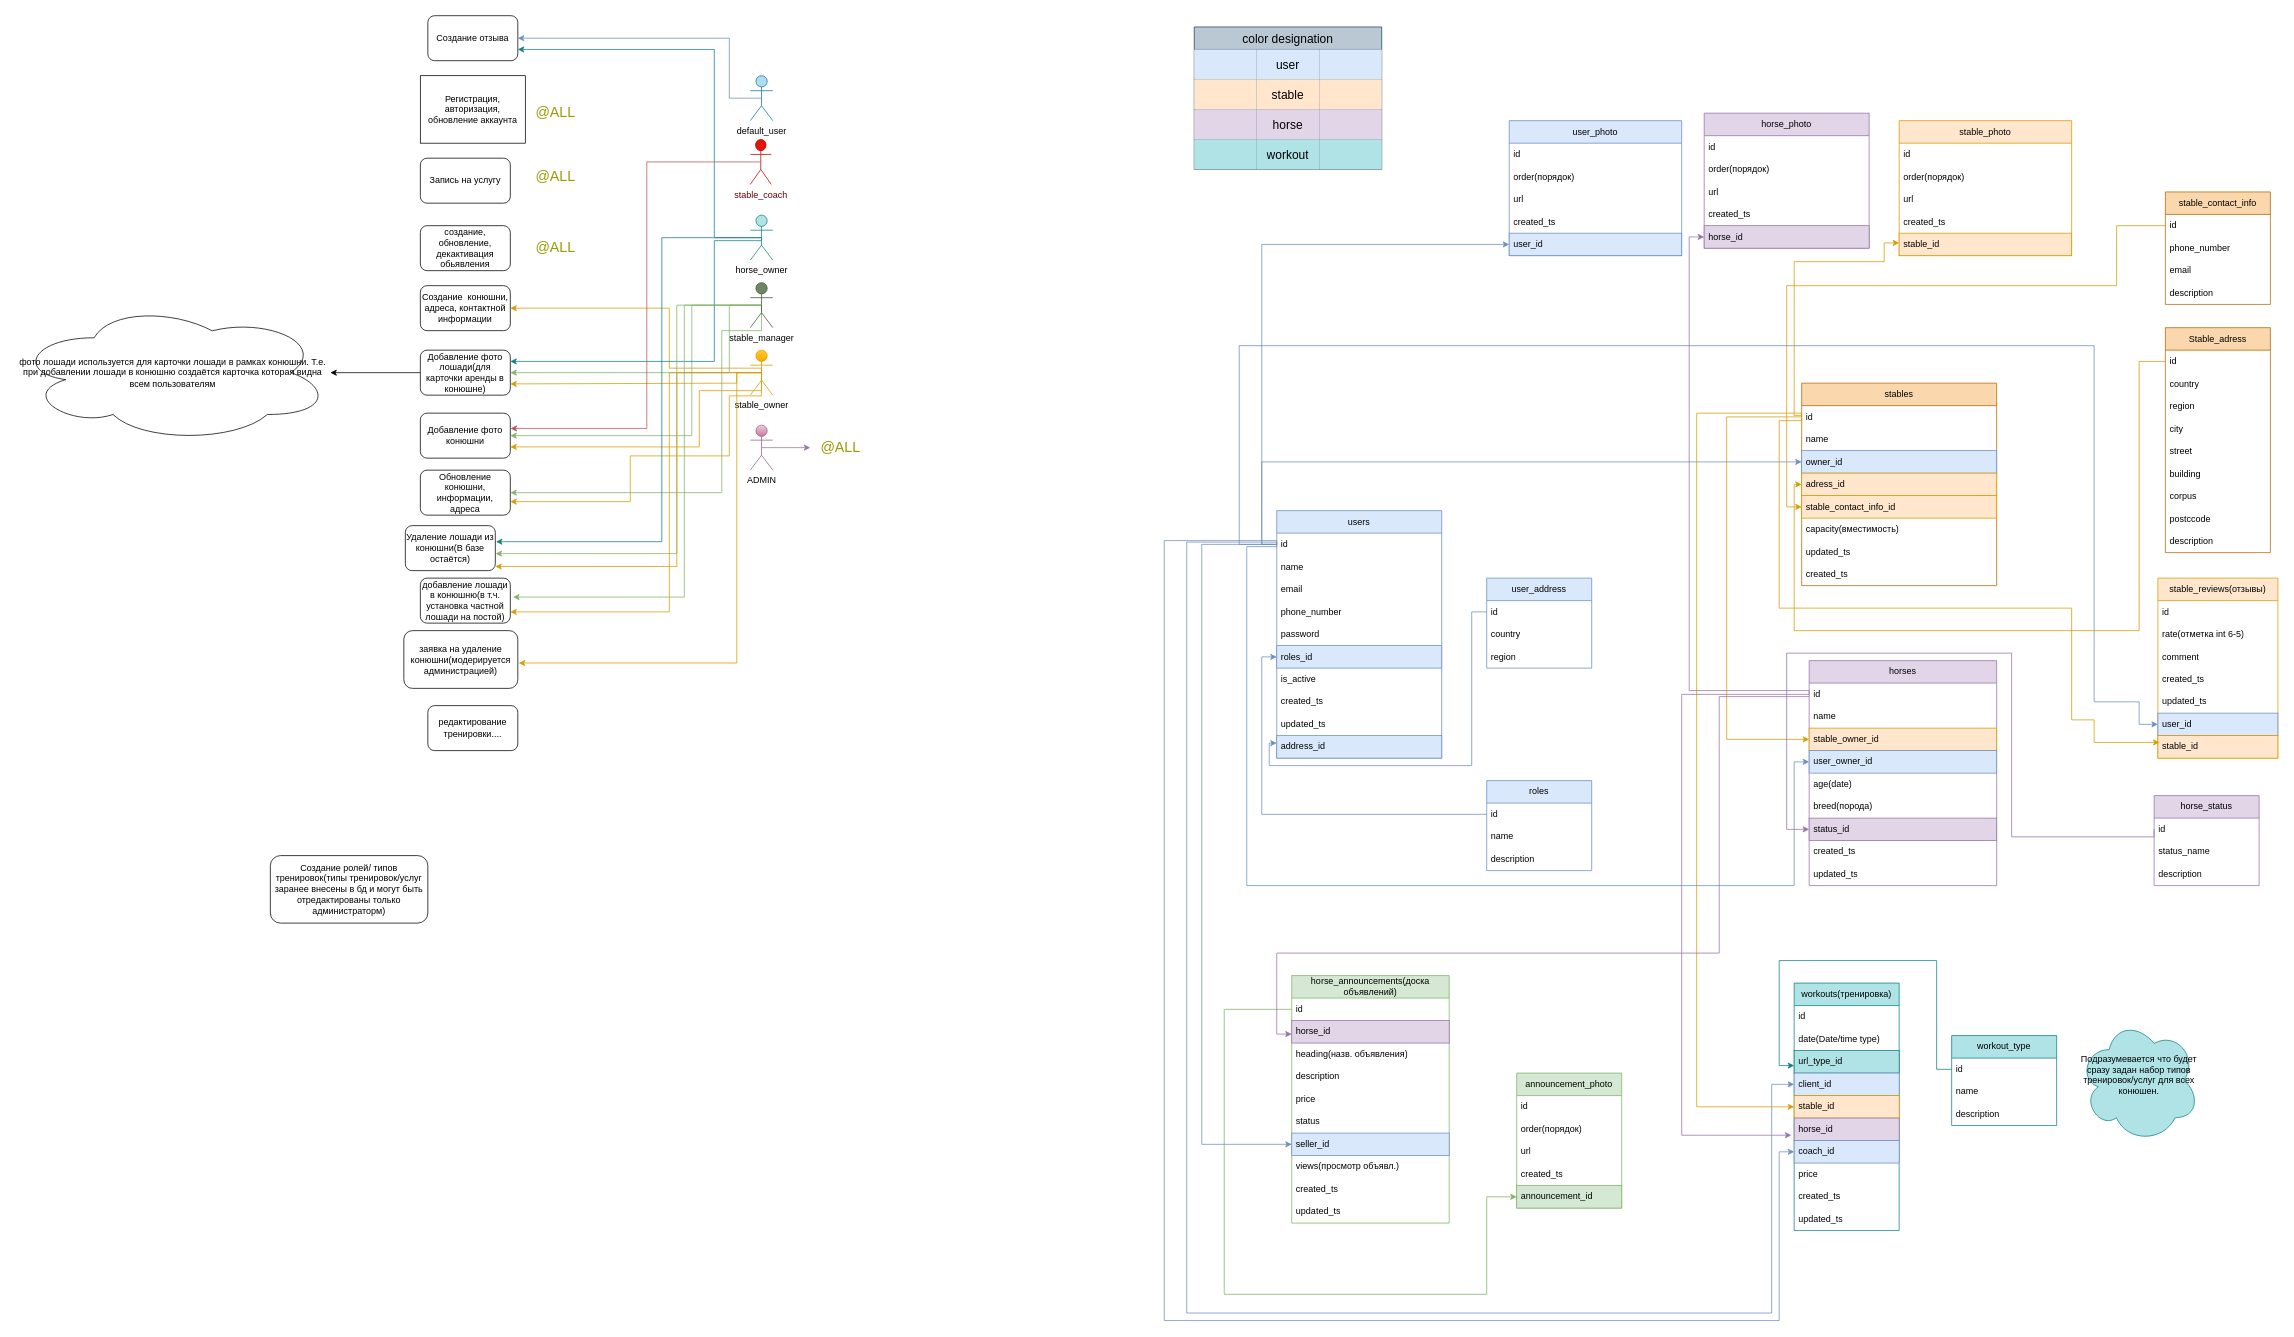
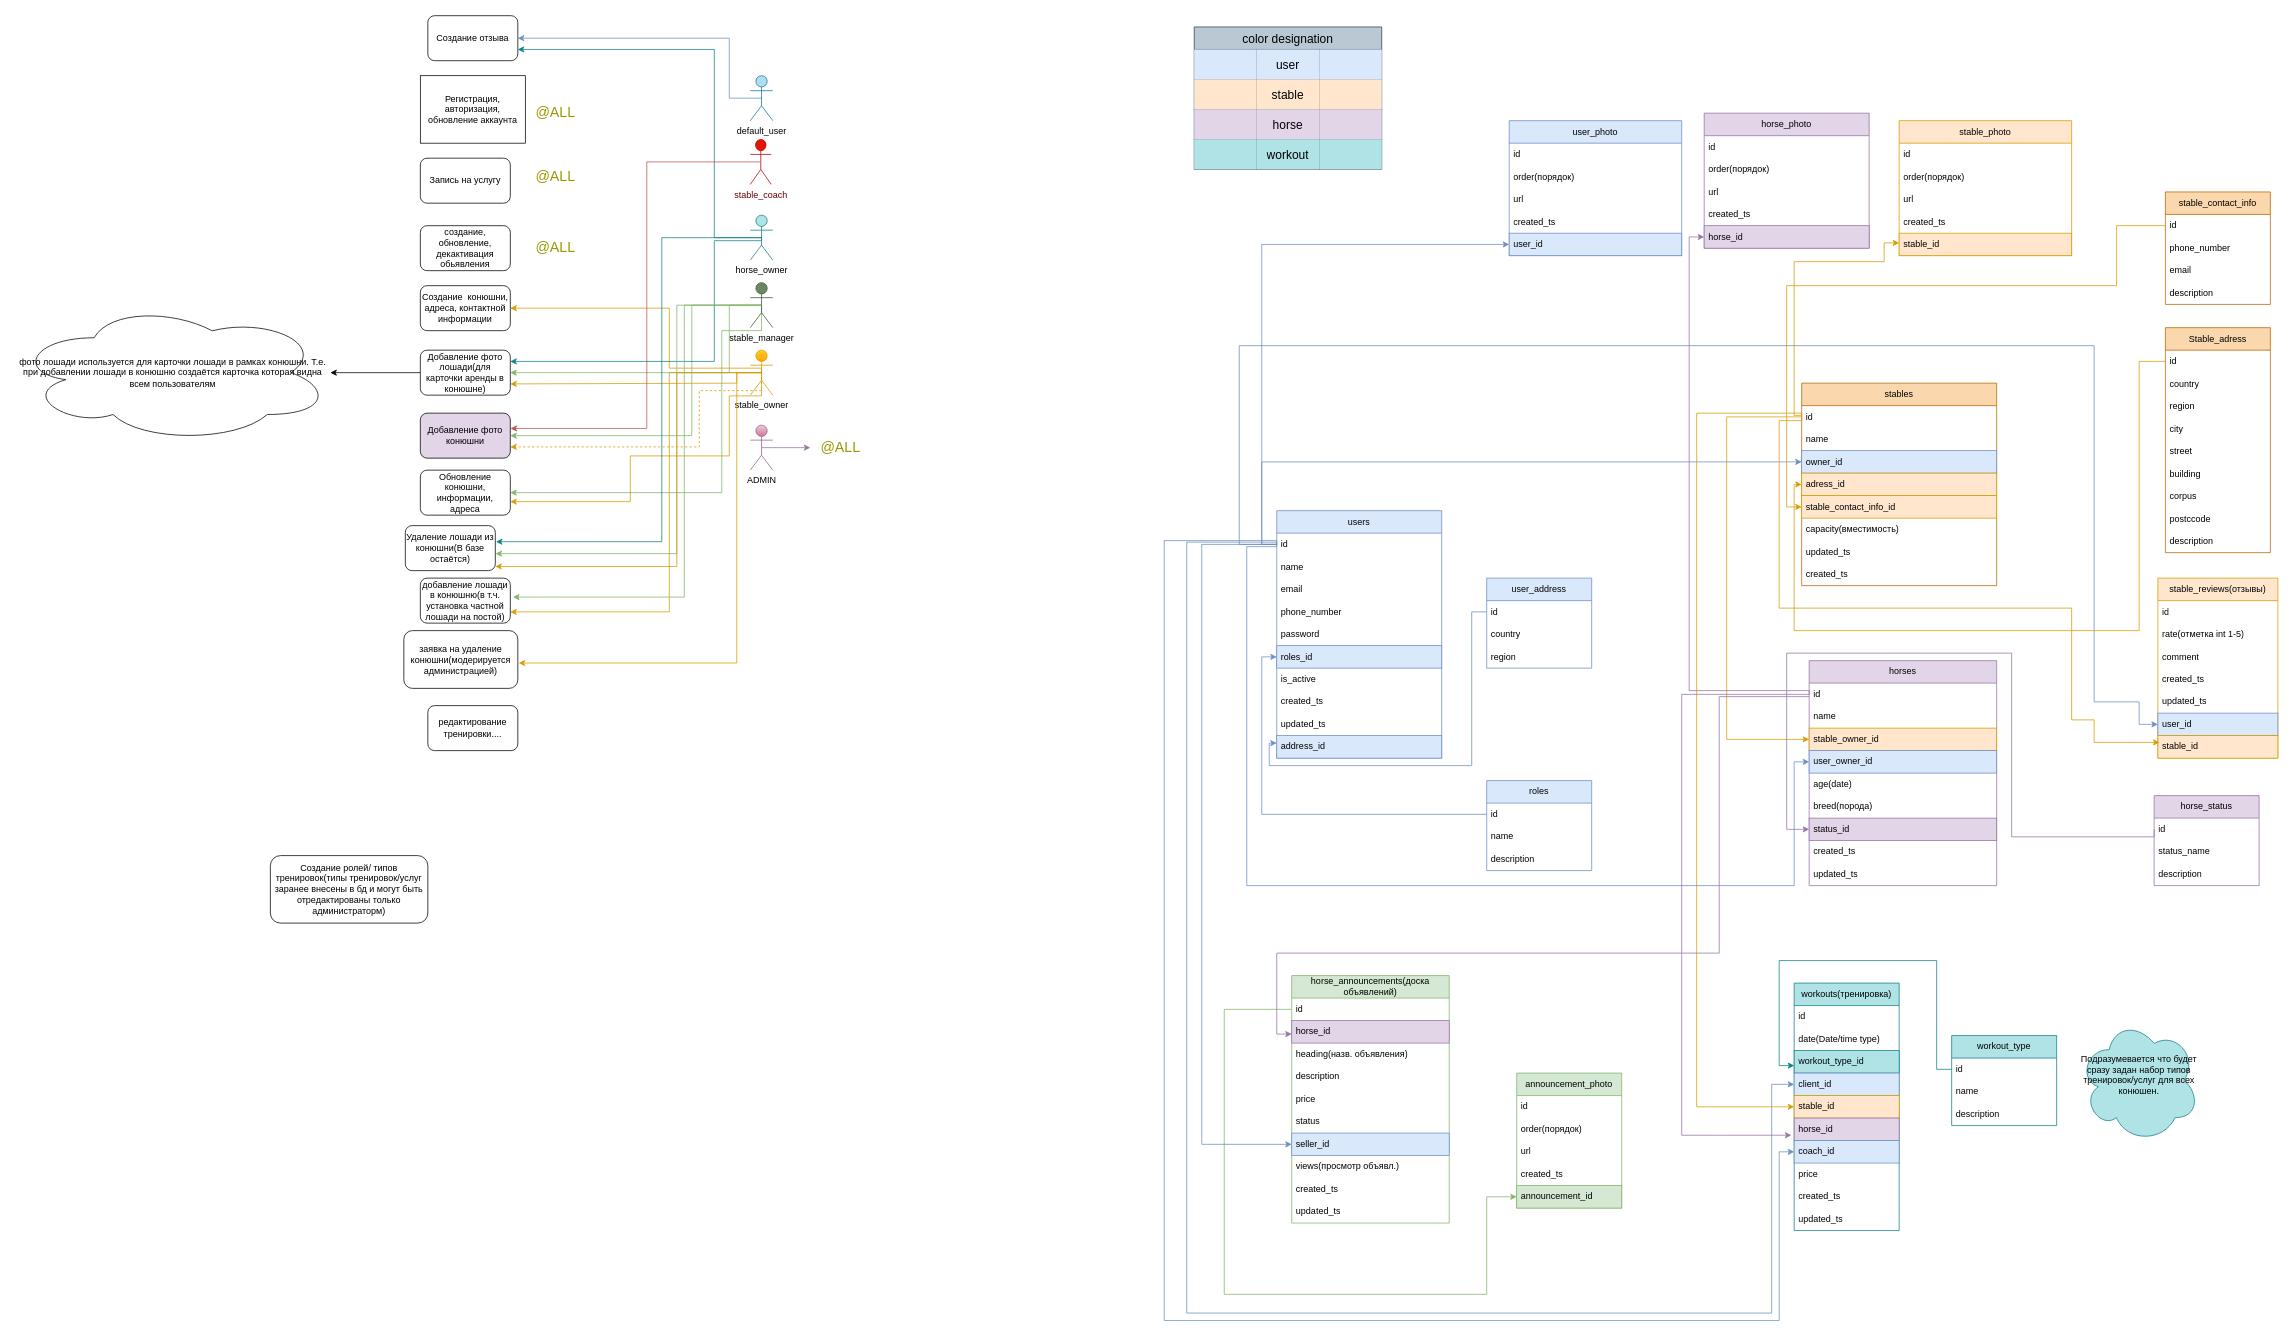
- <mxCell id="188" value="Добавление фото конюшни" style="rounded=1;whiteSpace=wrap;html=1;" parent="1" vertex="1"><mxGeometry x="560" y="550" width="120" height="60" as="geometry" /></mxCell>
+ <mxCell id="188" value="Добавление фото конюшни" style="rounded=1;whiteSpace=wrap;html=1;fillColor=#e1d5e7;" parent="1" vertex="1"><mxGeometry x="560" y="550" width="120" height="60" as="geometry" /></mxCell>
- <mxCell id="113" style="edgeStyle=orthogonalEdgeStyle;rounded=0;orthogonalLoop=1;jettySize=auto;html=1;exitX=0.5;exitY=0.5;exitDx=0;exitDy=0;exitPerimeter=0;entryX=1;entryY=0.75;entryDx=0;entryDy=0;fillColor=#ffe6cc;strokeColor=#d79b00;" parent="1" source="117" target="188" edge="1"><mxGeometry relative="1" as="geometry"><Array as="points"><mxPoint x="1015" y="520" /><mxPoint x="932" y="520" /><mxPoint x="932" y="595" /></Array></mxGeometry></mxCell>
+ <mxCell id="113" style="edgeStyle=orthogonalEdgeStyle;rounded=0;orthogonalLoop=1;jettySize=auto;html=1;exitX=0.5;exitY=0.5;exitDx=0;exitDy=0;exitPerimeter=0;entryX=1;entryY=0.75;entryDx=0;entryDy=0;fillColor=#ffe6cc;strokeColor=#d79b00;dashed=1;" parent="1" source="117" target="188" edge="1"><mxGeometry relative="1" as="geometry"><Array as="points"><mxPoint x="1015" y="520" /><mxPoint x="932" y="520" /><mxPoint x="932" y="595" /></Array></mxGeometry></mxCell>
- <mxCell id="156" value="rate(отметка int 6-5)" style="text;strokeColor=none;fillColor=none;align=left;verticalAlign=middle;spacingLeft=4;spacingRight=4;overflow=hidden;points=[[0,0.5],[1,0.5]];portConstraint=eastwest;rotatable=0;whiteSpace=wrap;html=1;" parent="154" vertex="1"><mxGeometry y="60" width="160" height="30" as="geometry" /></mxCell>
+ <mxCell id="156" value="rate(отметка int 1-5)" style="text;strokeColor=none;fillColor=none;align=left;verticalAlign=middle;spacingLeft=4;spacingRight=4;overflow=hidden;points=[[0,0.5],[1,0.5]];portConstraint=eastwest;rotatable=0;whiteSpace=wrap;html=1;" parent="154" vertex="1"><mxGeometry y="60" width="160" height="30" as="geometry" /></mxCell>
- <mxCell id="136" value="url_type_id" style="text;strokeColor=#0e8088;fillColor=#b0e3e6;align=left;verticalAlign=middle;spacingLeft=4;spacingRight=4;overflow=hidden;points=[[0,0.5],[1,0.5]];portConstraint=eastwest;rotatable=0;whiteSpace=wrap;html=1;" parent="133" vertex="1"><mxGeometry y="90" width="140" height="30" as="geometry" /></mxCell>
+ <mxCell id="136" value="workout_type_id" style="text;strokeColor=#0e8088;fillColor=#b0e3e6;align=left;verticalAlign=middle;spacingLeft=4;spacingRight=4;overflow=hidden;points=[[0,0.5],[1,0.5]];portConstraint=eastwest;rotatable=0;whiteSpace=wrap;html=1;" parent="133" vertex="1"><mxGeometry y="90" width="140" height="30" as="geometry" /></mxCell>
